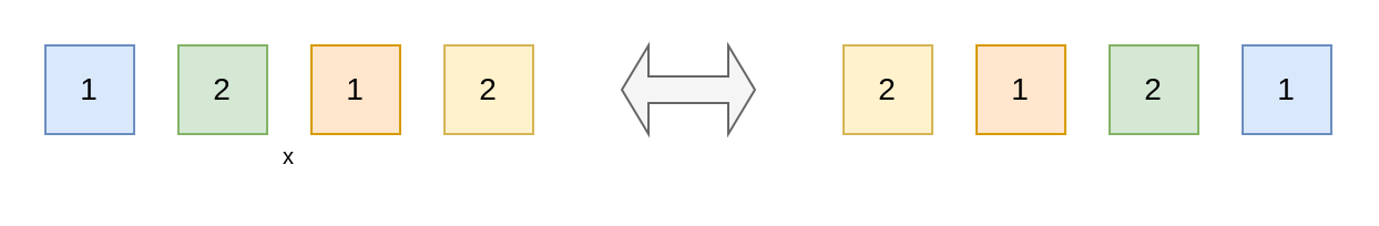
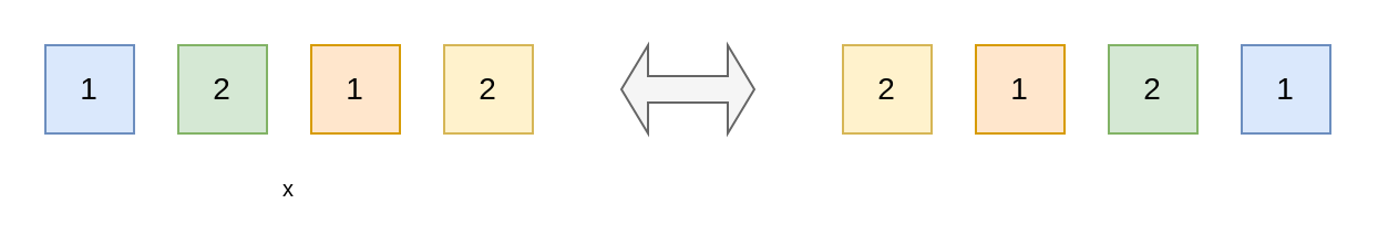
- <mxCell id="11" value="x" style="text;html=1;align=center;verticalAlign=middle;whiteSpace=wrap;rounded=0;fontSize=10;" parent="1" vertex="1"><mxGeometry x="20" y="60" width="220" height="20" as="geometry" /></mxCell>
+ <mxCell id="11" value="x" style="text;html=1;align=center;verticalAlign=middle;whiteSpace=wrap;rounded=0;fontSize=10;" parent="1" vertex="1"><mxGeometry x="20" y="75" width="220" height="20" as="geometry" /></mxCell>
